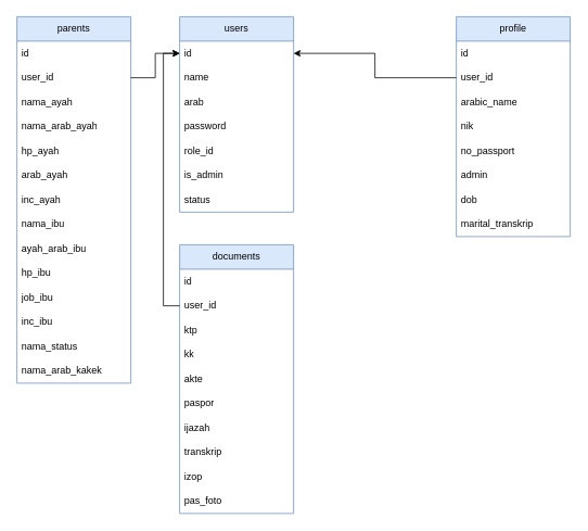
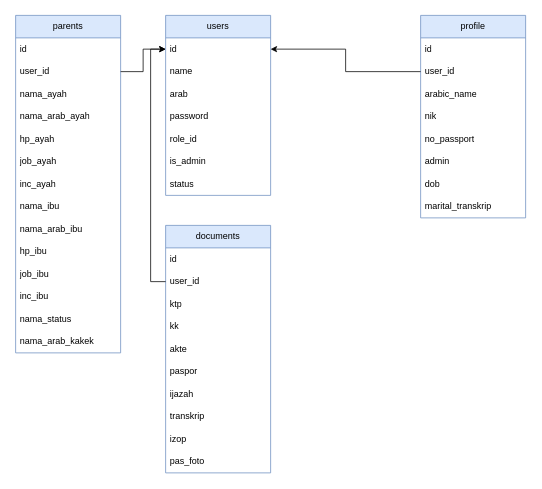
- <mxCell id="25" value="arab_ayah" style="text;strokeColor=none;fillColor=none;align=left;verticalAlign=middle;spacingLeft=4;spacingRight=4;overflow=hidden;points=[[0,0.5],[1,0.5]];portConstraint=eastwest;rotatable=0;whiteSpace=wrap;html=1;" vertex="1" parent="19"><mxGeometry y="180" width="140" height="30" as="geometry" /></mxCell>
+ <mxCell id="25" value="job_ayah" style="text;strokeColor=none;fillColor=none;align=left;verticalAlign=middle;spacingLeft=4;spacingRight=4;overflow=hidden;points=[[0,0.5],[1,0.5]];portConstraint=eastwest;rotatable=0;whiteSpace=wrap;html=1;" vertex="1" parent="19"><mxGeometry y="180" width="140" height="30" as="geometry" /></mxCell>
- <mxCell id="28" value="ayah_arab_ibu" style="text;strokeColor=none;fillColor=none;align=left;verticalAlign=middle;spacingLeft=4;spacingRight=4;overflow=hidden;points=[[0,0.5],[1,0.5]];portConstraint=eastwest;rotatable=0;whiteSpace=wrap;html=1;" vertex="1" parent="19"><mxGeometry y="270" width="140" height="30" as="geometry" /></mxCell>
+ <mxCell id="28" value="nama_arab_ibu" style="text;strokeColor=none;fillColor=none;align=left;verticalAlign=middle;spacingLeft=4;spacingRight=4;overflow=hidden;points=[[0,0.5],[1,0.5]];portConstraint=eastwest;rotatable=0;whiteSpace=wrap;html=1;" vertex="1" parent="19"><mxGeometry y="270" width="140" height="30" as="geometry" /></mxCell>
